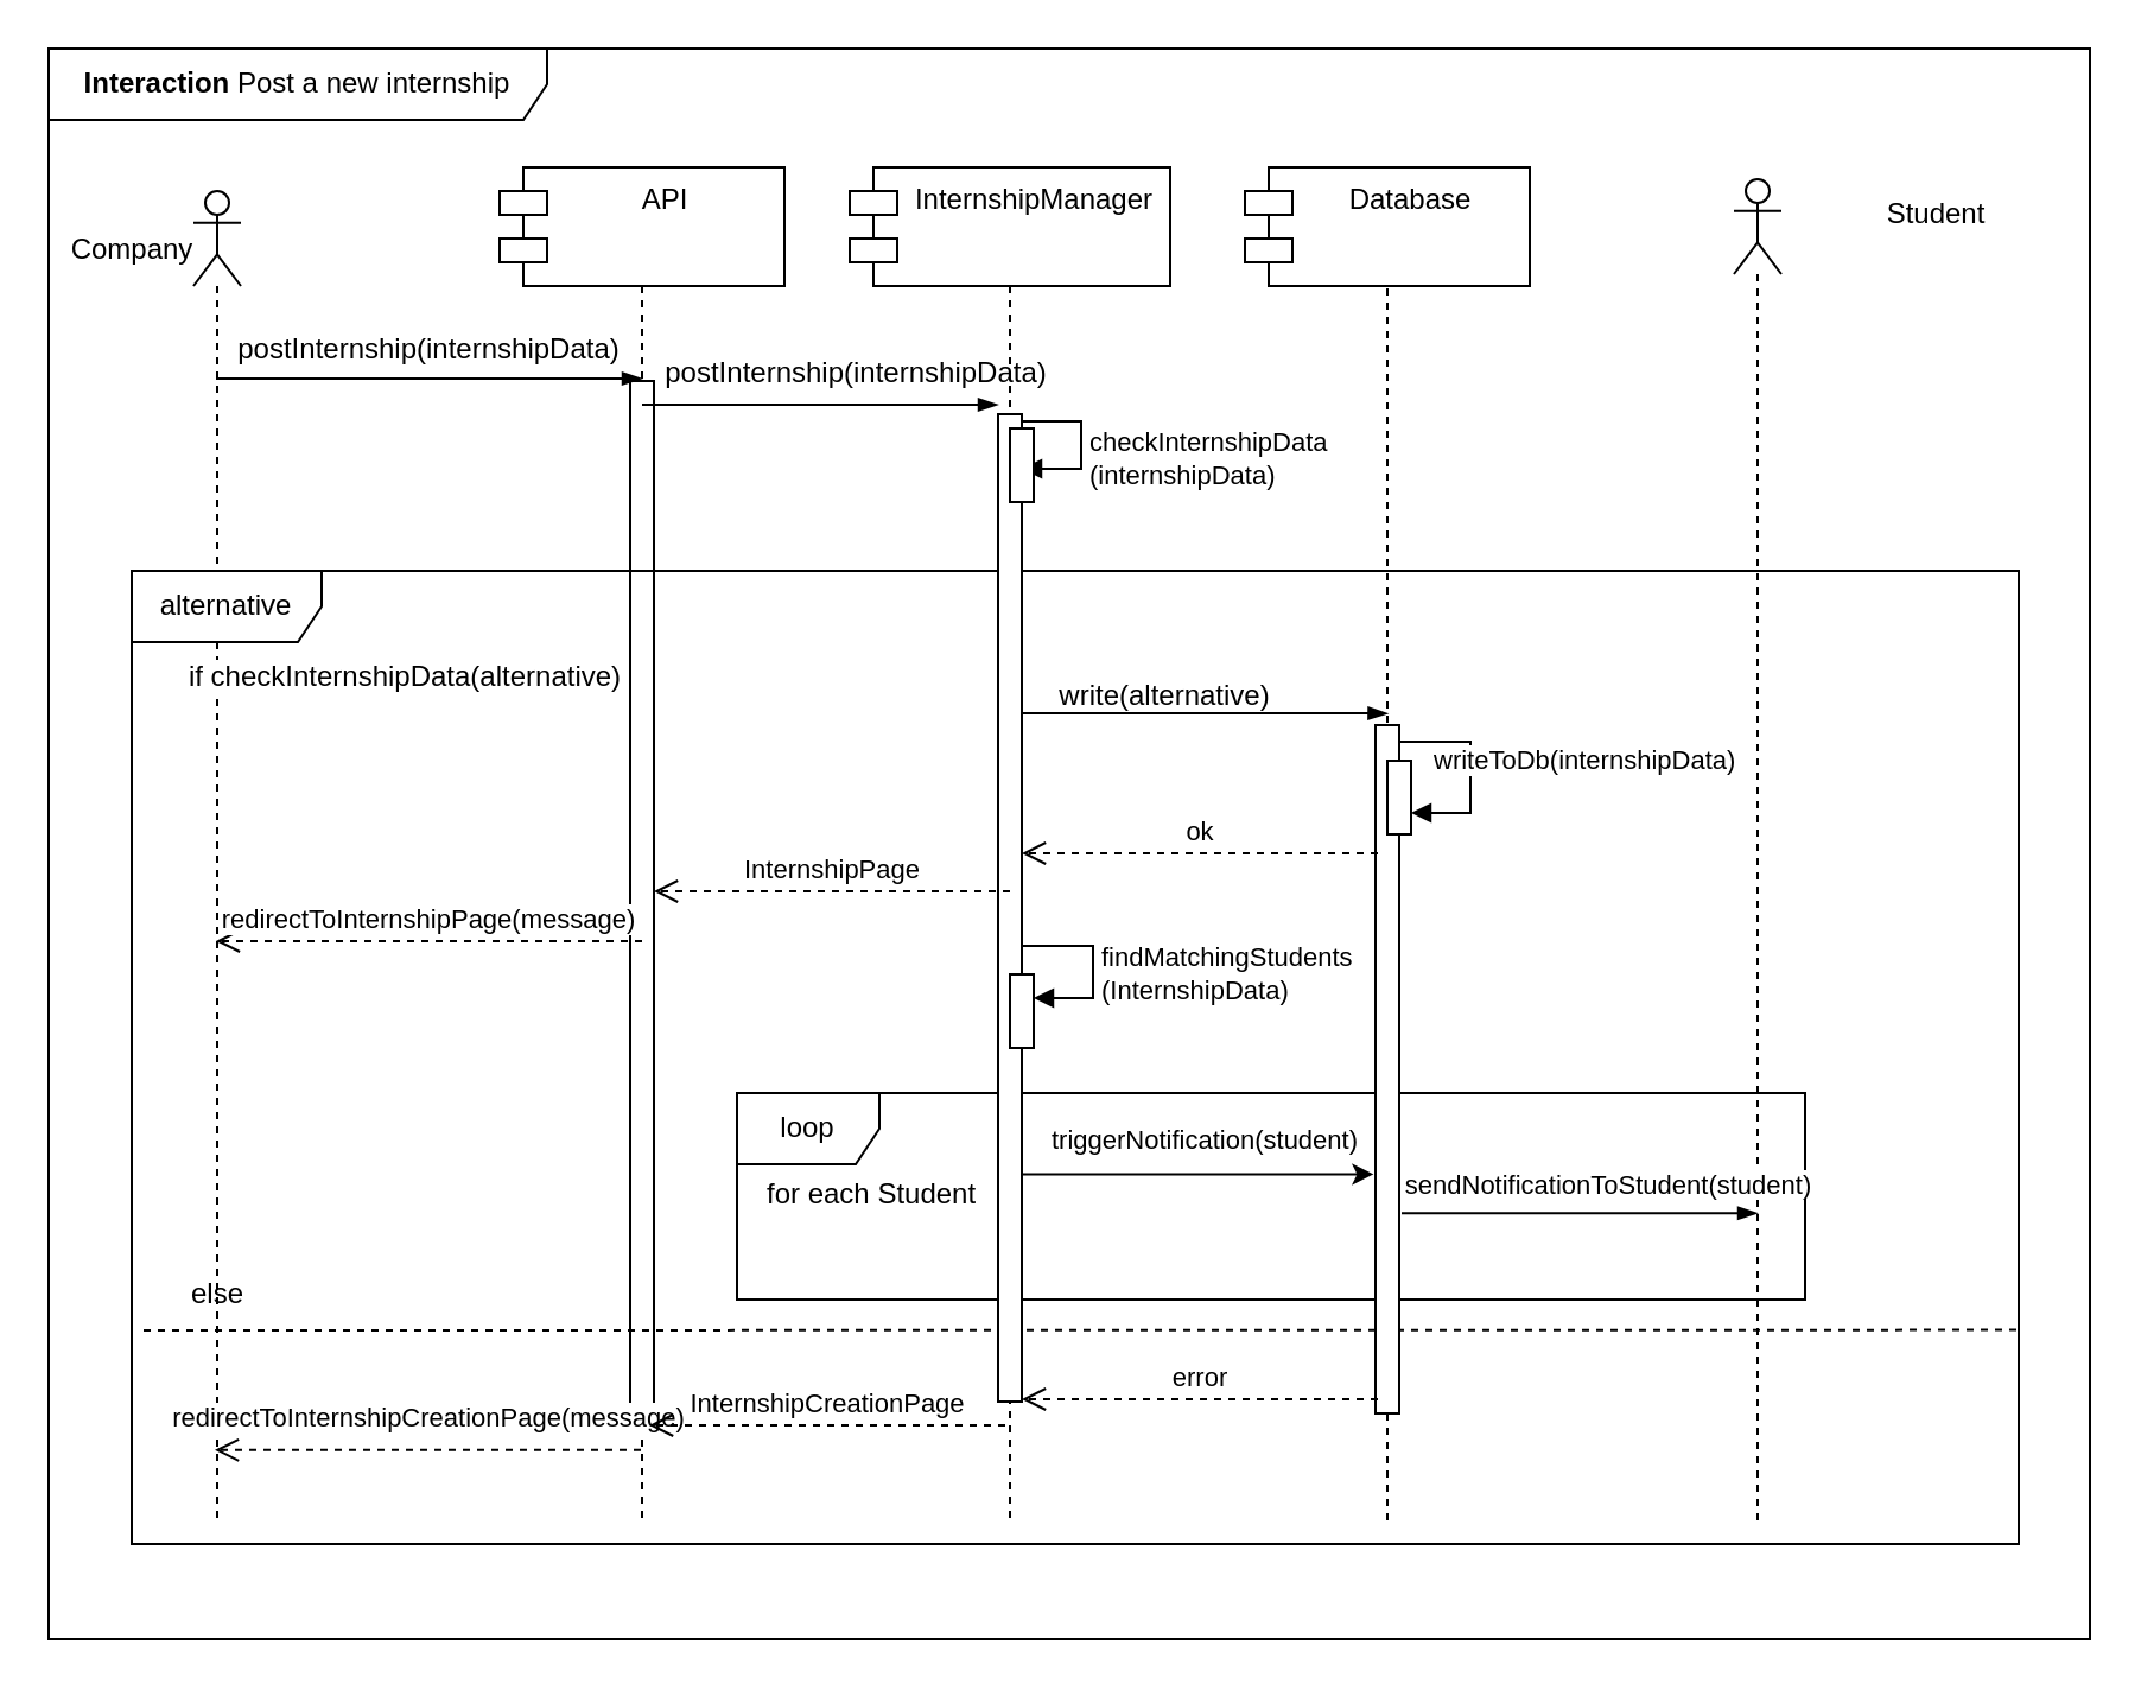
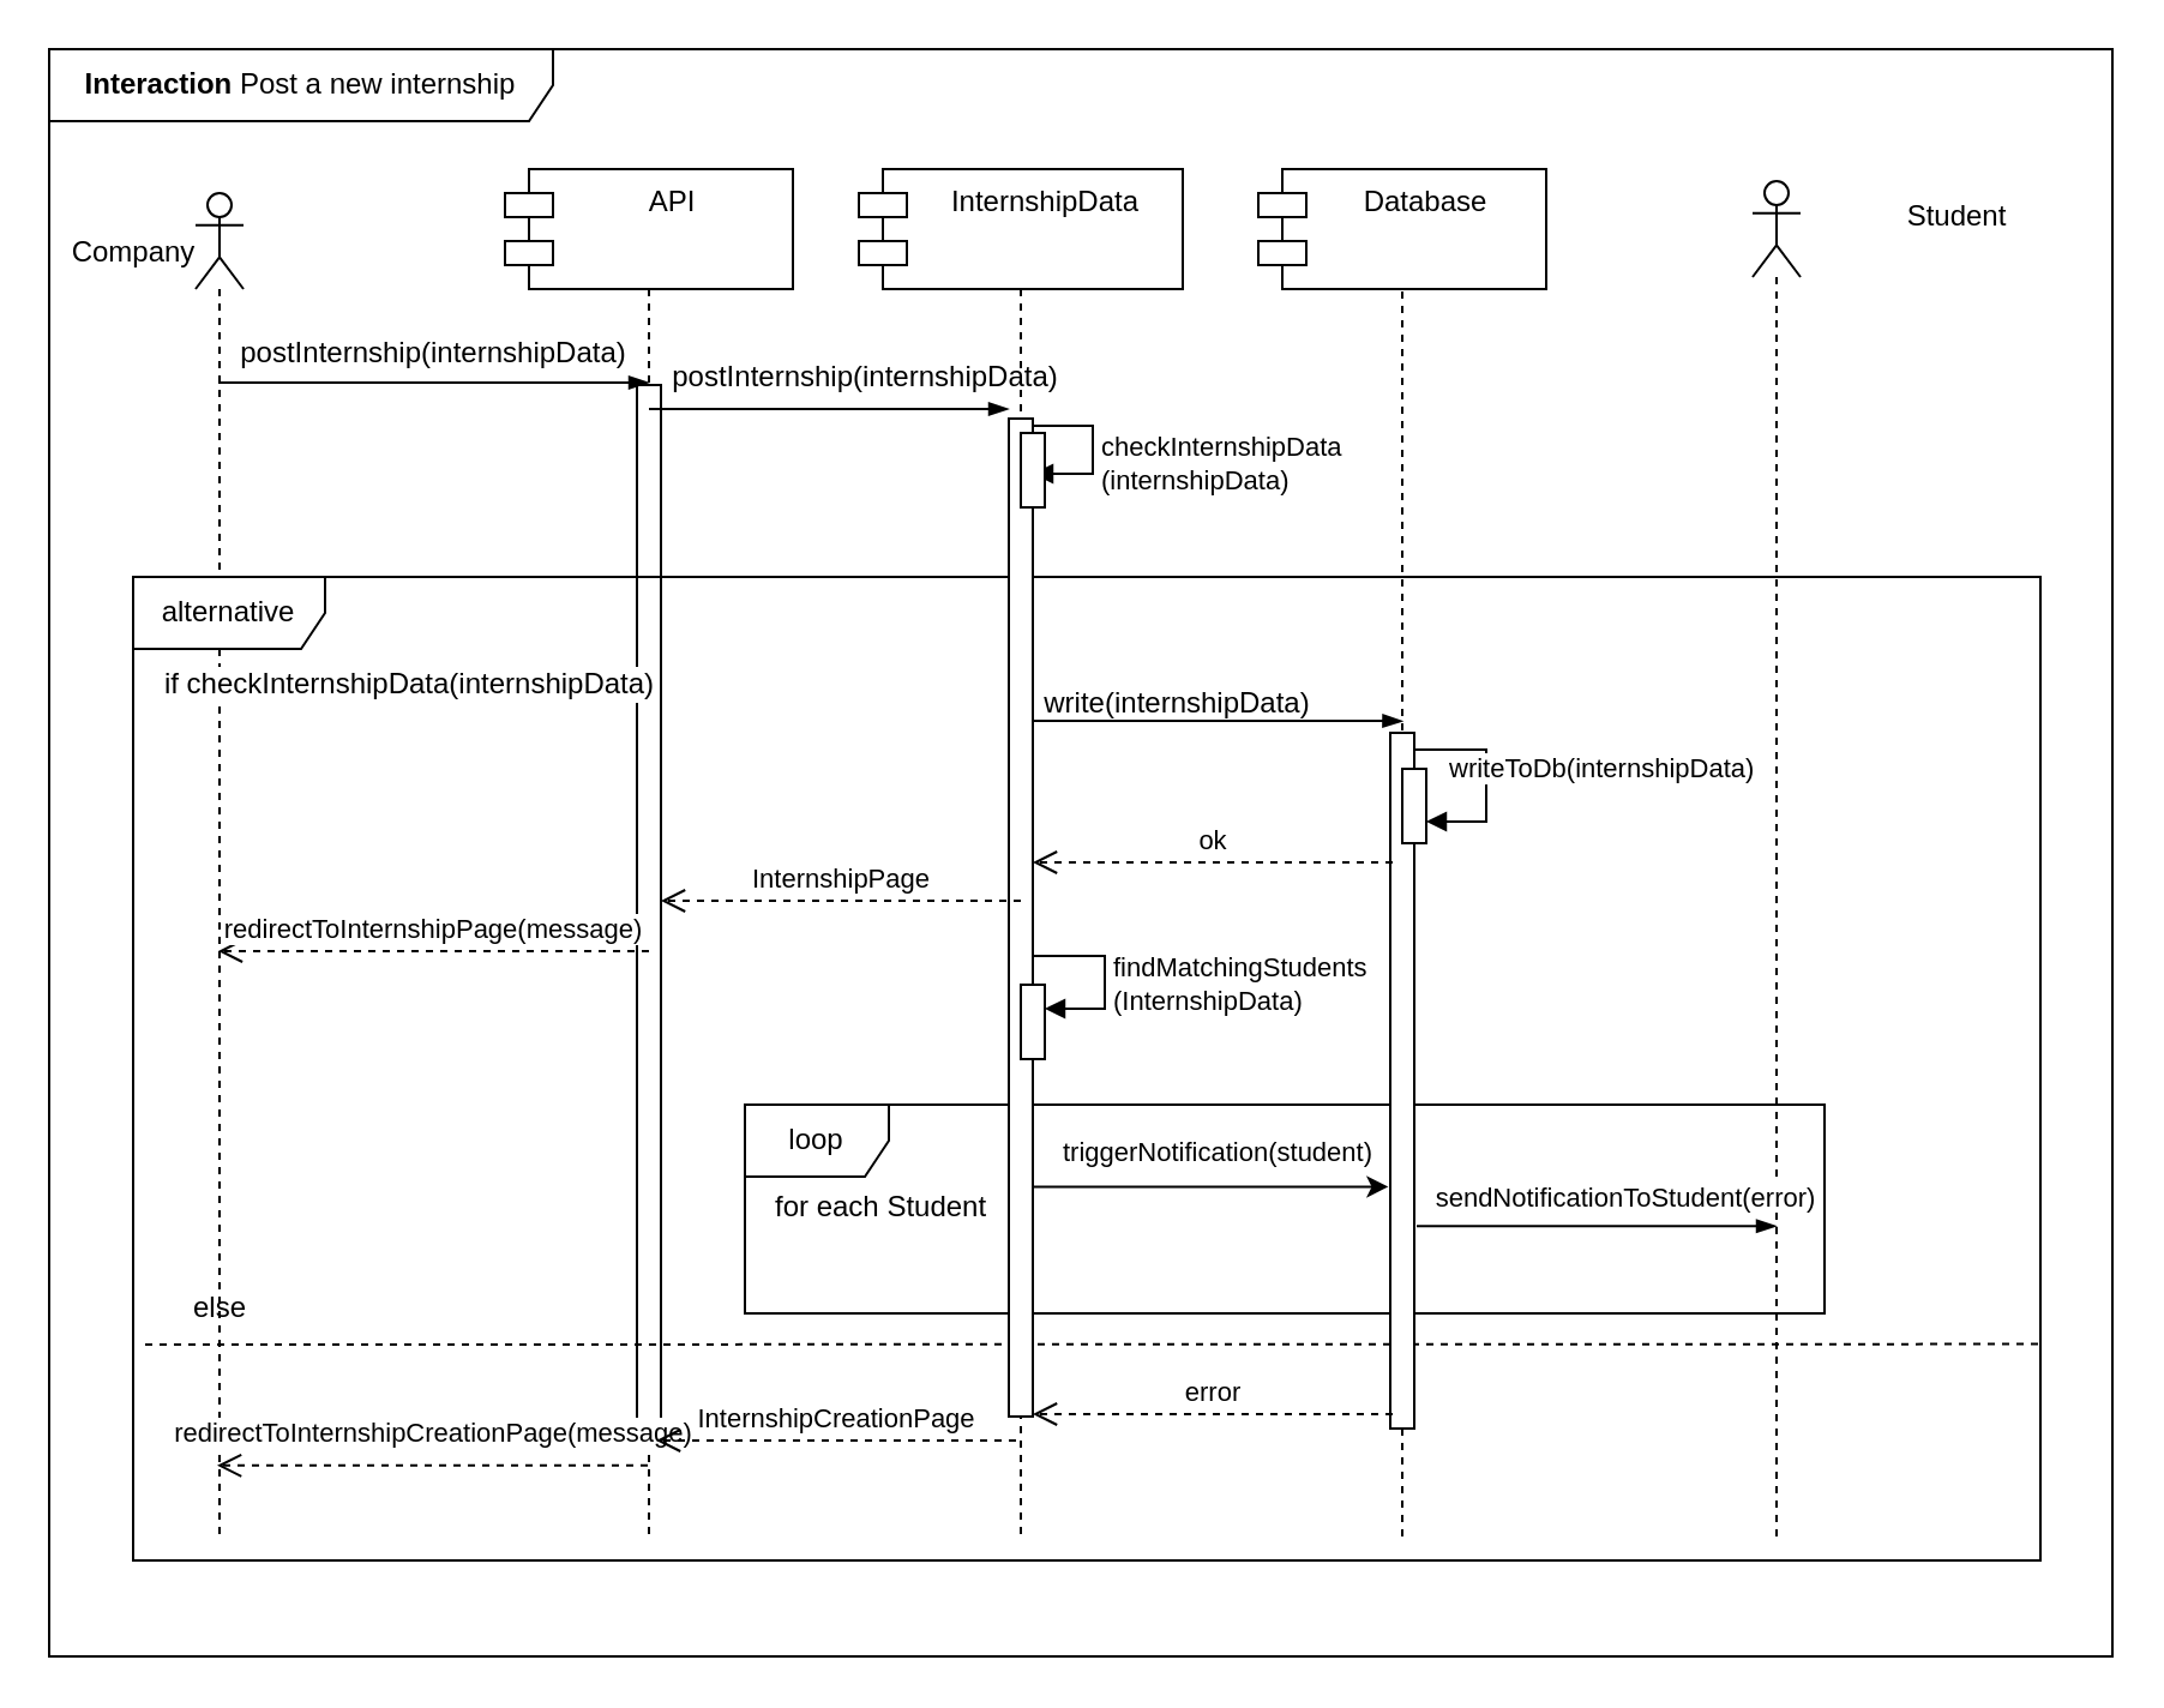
- <mxCell id="30" value="InternshipManager" style="shape=module;align=left;spacingLeft=20;align=center;verticalAlign=top;whiteSpace=wrap;html=1;" vertex="1" parent="1"><mxGeometry x="357.5" y="70" width="135" height="50" as="geometry" /></mxCell>
+ <mxCell id="30" value="InternshipData" style="shape=module;align=left;spacingLeft=20;align=center;verticalAlign=top;whiteSpace=wrap;html=1;" vertex="1" parent="1"><mxGeometry x="357.5" y="70" width="135" height="50" as="geometry" /></mxCell>
- <mxCell id="11" value="if checkInternshipData(alternative)" style="text;html=1;align=center;verticalAlign=middle;resizable=0;points=[];autosize=1;strokeColor=none;fillColor=none;labelBackgroundColor=default;" parent="1" vertex="1"><mxGeometry x="55" y="270" width="230" height="30" as="geometry" /></mxCell>
+ <mxCell id="11" value="if checkInternshipData(internshipData)" style="text;html=1;align=center;verticalAlign=middle;resizable=0;points=[];autosize=1;strokeColor=none;fillColor=none;labelBackgroundColor=default;" parent="1" vertex="1"><mxGeometry x="55" y="270" width="230" height="30" as="geometry" /></mxCell>
- <mxCell id="36" value="write(alternative)" style="text;html=1;align=center;verticalAlign=middle;resizable=0;points=[];autosize=1;strokeColor=none;fillColor=none;" vertex="1" parent="1"><mxGeometry x="425" y="278" width="130" height="30" as="geometry" /></mxCell>
+ <mxCell id="36" value="write(internshipData)" style="text;html=1;align=center;verticalAlign=middle;resizable=0;points=[];autosize=1;strokeColor=none;fillColor=none;" vertex="1" parent="1"><mxGeometry x="425" y="278" width="130" height="30" as="geometry" /></mxCell>
- <mxCell id="37" value="&lt;span style=&quot;font-size: 11px; background-color: rgb(255, 255, 255);&quot;&gt;sendNotificationToStudent(student)&lt;/span&gt;" style="text;html=1;align=center;verticalAlign=middle;resizable=0;points=[];autosize=1;strokeColor=none;fillColor=none;" vertex="1" parent="1"><mxGeometry x="582" y="484" width="190" height="30" as="geometry" /></mxCell>
+ <mxCell id="37" value="&lt;span style=&quot;font-size: 11px; background-color: rgb(255, 255, 255);&quot;&gt;sendNotificationToStudent(error)&lt;/span&gt;" style="text;html=1;align=center;verticalAlign=middle;resizable=0;points=[];autosize=1;strokeColor=none;fillColor=none;" vertex="1" parent="1"><mxGeometry x="582" y="484" width="190" height="30" as="geometry" /></mxCell>
